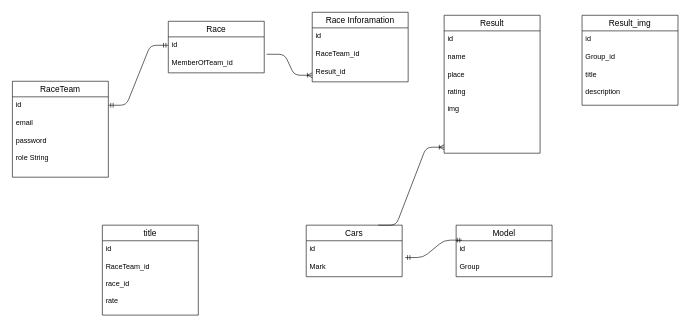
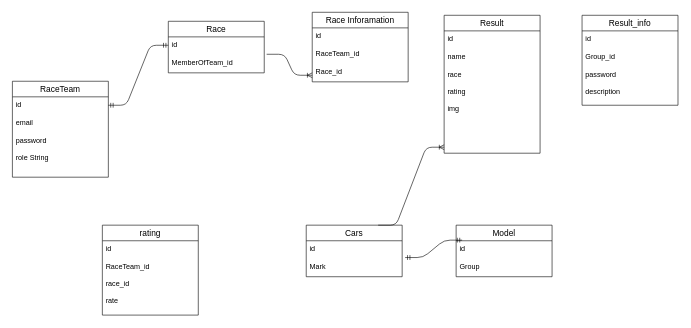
- <mxCell id="30" value="Result_img" style="swimlane;fontStyle=0;childLayout=stackLayout;horizontal=1;startSize=26;horizontalStack=0;resizeParent=1;resizeParentMax=0;resizeLast=0;collapsible=1;marginBottom=0;align=center;fontSize=14;" vertex="1" parent="1"><mxGeometry x="970" y="25" width="160" height="150" as="geometry" /></mxCell>
+ <mxCell id="30" value="Result_info" style="swimlane;fontStyle=0;childLayout=stackLayout;horizontal=1;startSize=26;horizontalStack=0;resizeParent=1;resizeParentMax=0;resizeLast=0;collapsible=1;marginBottom=0;align=center;fontSize=14;" vertex="1" parent="1"><mxGeometry x="970" y="25" width="160" height="150" as="geometry" /></mxCell>
- <mxCell id="16" value="Result_id" style="text;strokeColor=none;fillColor=none;spacingLeft=4;spacingRight=4;overflow=hidden;rotatable=0;points=[[0,0.5],[1,0.5]];portConstraint=eastwest;fontSize=12;" vertex="1" parent="13"><mxGeometry y="86" width="160" height="30" as="geometry" /></mxCell>
+ <mxCell id="16" value="Race_id" style="text;strokeColor=none;fillColor=none;spacingLeft=4;spacingRight=4;overflow=hidden;rotatable=0;points=[[0,0.5],[1,0.5]];portConstraint=eastwest;fontSize=12;" vertex="1" parent="13"><mxGeometry y="86" width="160" height="30" as="geometry" /></mxCell>
- <mxCell id="21" value="place&#10;&#10;rating&#10;&#10;img&#10;&#10;" style="text;strokeColor=none;fillColor=none;spacingLeft=4;spacingRight=4;overflow=hidden;rotatable=0;points=[[0,0.5],[1,0.5]];portConstraint=eastwest;fontSize=12;" vertex="1" parent="18"><mxGeometry y="86" width="160" height="144" as="geometry" /></mxCell>
+ <mxCell id="21" value="race&#10;&#10;rating&#10;&#10;img&#10;&#10;" style="text;strokeColor=none;fillColor=none;spacingLeft=4;spacingRight=4;overflow=hidden;rotatable=0;points=[[0,0.5],[1,0.5]];portConstraint=eastwest;fontSize=12;" vertex="1" parent="18"><mxGeometry y="86" width="160" height="144" as="geometry" /></mxCell>
- <mxCell id="33" value="title&#10;&#10;description" style="text;strokeColor=none;fillColor=none;spacingLeft=4;spacingRight=4;overflow=hidden;rotatable=0;points=[[0,0.5],[1,0.5]];portConstraint=eastwest;fontSize=12;" vertex="1" parent="30"><mxGeometry y="86" width="160" height="64" as="geometry" /></mxCell>
+ <mxCell id="33" value="password&#10;&#10;description" style="text;strokeColor=none;fillColor=none;spacingLeft=4;spacingRight=4;overflow=hidden;rotatable=0;points=[[0,0.5],[1,0.5]];portConstraint=eastwest;fontSize=12;" vertex="1" parent="30"><mxGeometry y="86" width="160" height="64" as="geometry" /></mxCell>
- <mxCell id="6" value="title" style="swimlane;fontStyle=0;childLayout=stackLayout;horizontal=1;startSize=26;horizontalStack=0;resizeParent=1;resizeParentMax=0;resizeLast=0;collapsible=1;marginBottom=0;align=center;fontSize=14;" vertex="1" parent="1"><mxGeometry x="170" y="375" width="160" height="150" as="geometry" /></mxCell>
+ <mxCell id="6" value="rating" style="swimlane;fontStyle=0;childLayout=stackLayout;horizontal=1;startSize=26;horizontalStack=0;resizeParent=1;resizeParentMax=0;resizeLast=0;collapsible=1;marginBottom=0;align=center;fontSize=14;" vertex="1" parent="1"><mxGeometry x="170" y="375" width="160" height="150" as="geometry" /></mxCell>
